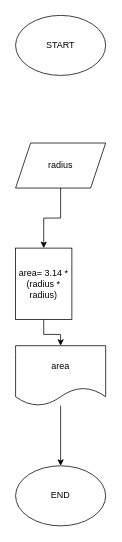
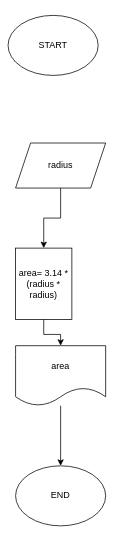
- <mxCell id="2" value="START" style="ellipse;whiteSpace=wrap;html=1;" vertex="1" parent="1"><mxGeometry x="20" y="20" width="120" height="80" as="geometry" /></mxCell>
+ <mxCell id="2" value="START" style="ellipse;whiteSpace=wrap;html=1;" vertex="1" parent="1"><mxGeometry x="10" y="20" width="120" height="80" as="geometry" /></mxCell>
